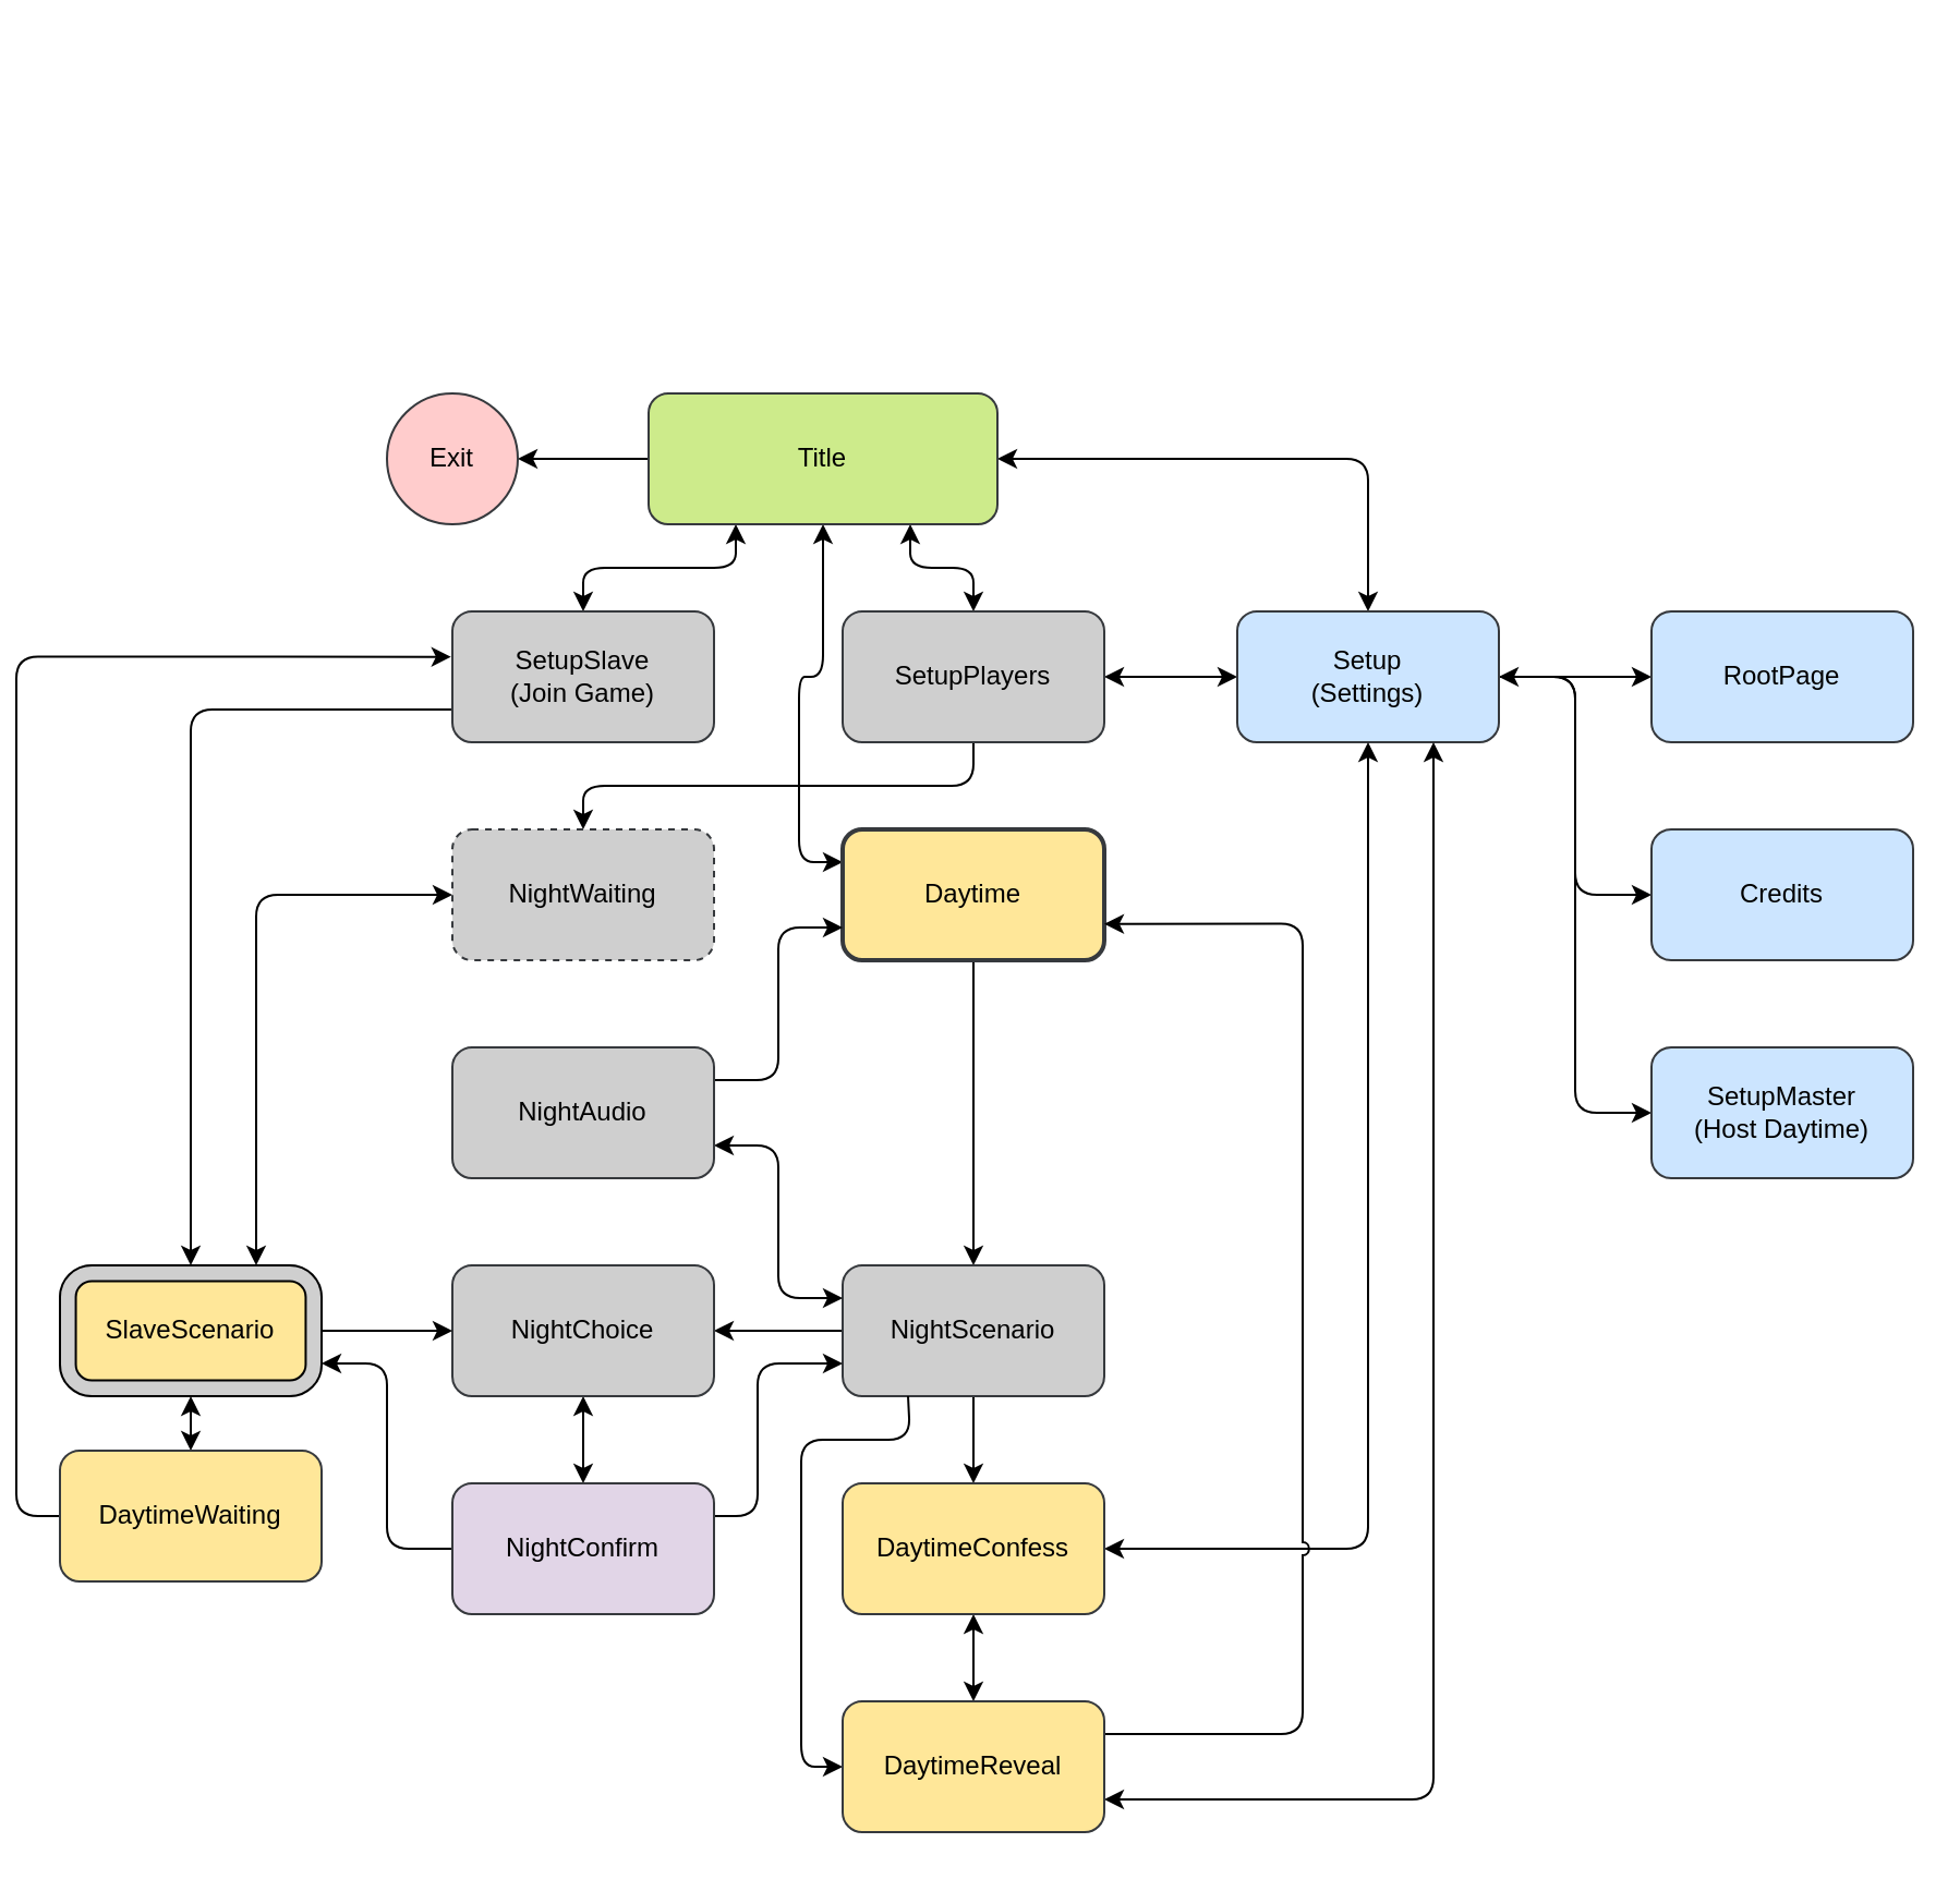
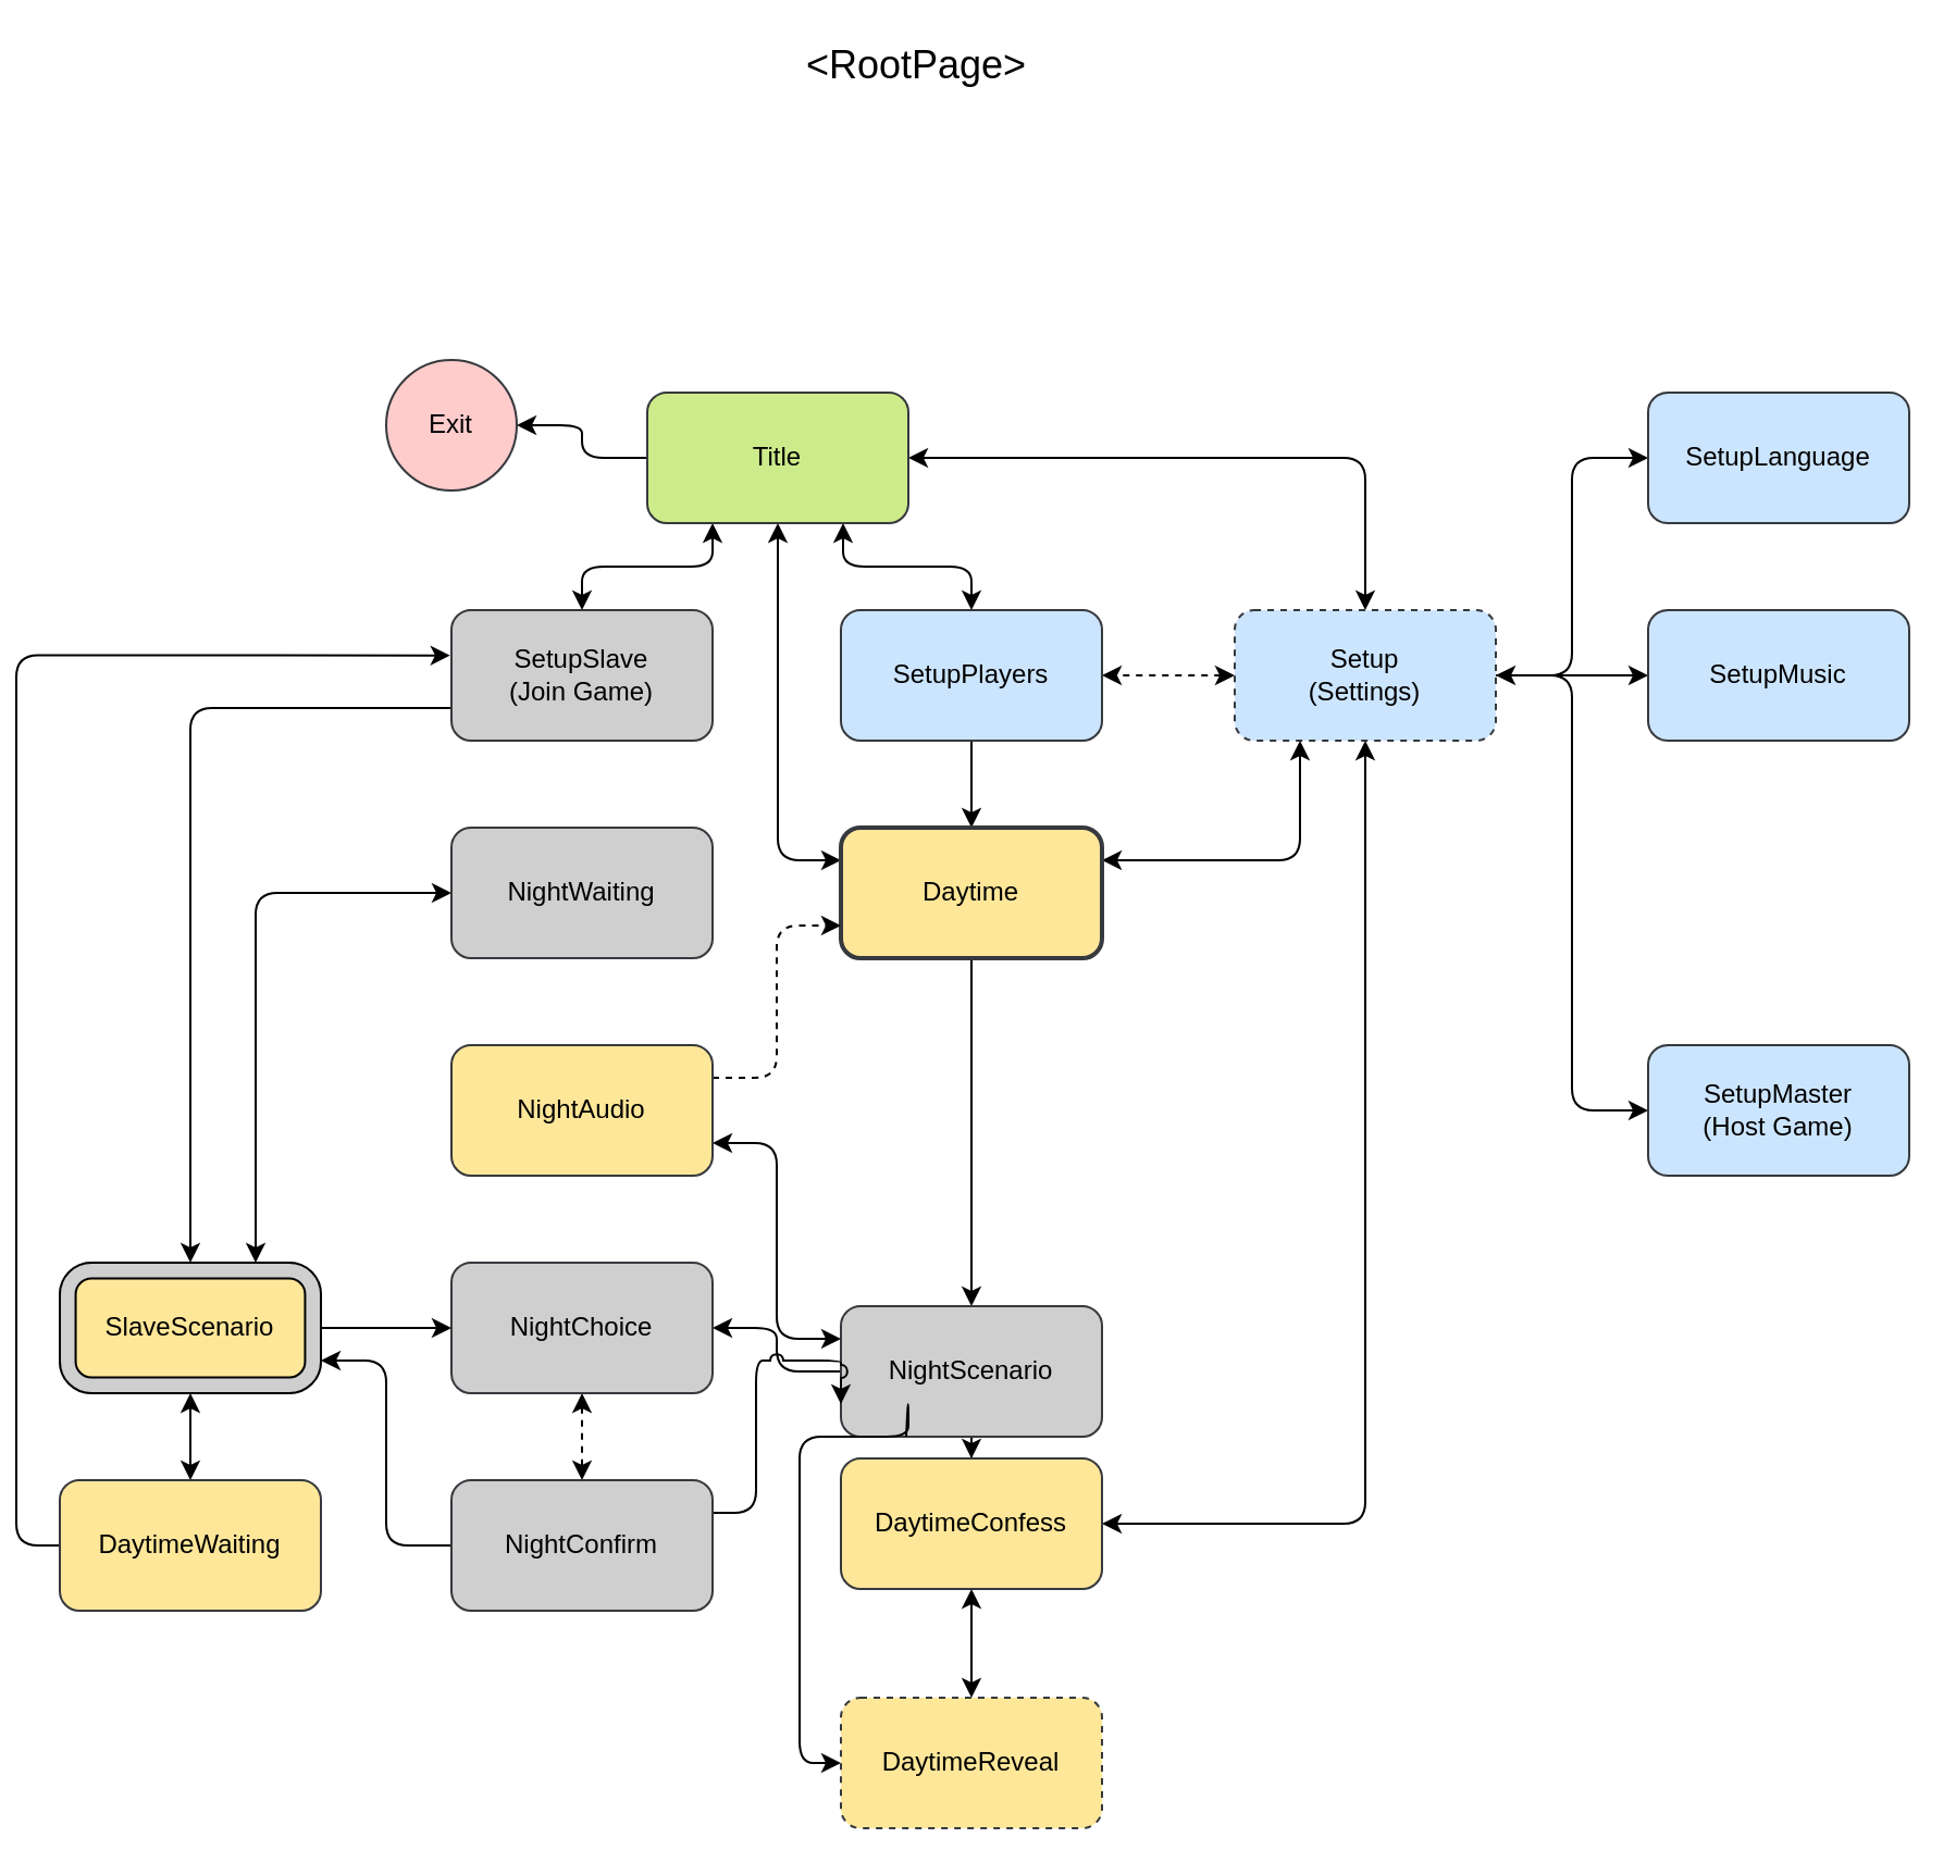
+ <mxCell id="24" value="&amp;lt;RootPage&amp;gt;" style="text;html=1;strokeColor=none;fillColor=none;align=center;verticalAlign=middle;whiteSpace=wrap;fontSize=18;rounded=1;" parent="1" vertex="1"><mxGeometry x="394" y="20" width="40" height="20" as="geometry" /></mxCell>
- <mxCell id="14" value="Exit" style="ellipse;whiteSpace=wrap;html=1;fillColor=#ffcccc;strokeColor=#36393d;rounded=1;" parent="1" vertex="1"><mxGeometry x="170" y="180" width="60" height="60" as="geometry" /></mxCell>
+ <mxCell id="14" value="Exit" style="ellipse;whiteSpace=wrap;html=1;fillColor=#ffcccc;strokeColor=#36393d;rounded=1;" parent="1" vertex="1"><mxGeometry x="170" y="165" width="60" height="60" as="geometry" /></mxCell>
- <mxCell id="7" value="Title" style="whiteSpace=wrap;html=1;fillColor=#cdeb8b;strokeColor=#36393d;rounded=1;" parent="1" vertex="1"><mxGeometry x="290" y="180" width="160" height="60" as="geometry" /></mxCell>
+ <mxCell id="7" value="Title" style="whiteSpace=wrap;html=1;fillColor=#cdeb8b;strokeColor=#36393d;rounded=1;" parent="1" vertex="1"><mxGeometry x="290" y="180" width="120" height="60" as="geometry" /></mxCell>
+ <mxCell id="17" value="SetupLanguage" style="whiteSpace=wrap;html=1;fillColor=#cce5ff;strokeColor=#36393d;rounded=1;" parent="1" vertex="1"><mxGeometry x="750" y="180" width="120" height="60" as="geometry" /></mxCell>
+ <mxCell id="9" style="edgeStyle=orthogonalEdgeStyle;orthogonalLoop=1;jettySize=auto;html=1;entryX=0;entryY=0.5;entryDx=0;entryDy=0;" parent="1" source="13" target="17" edge="1"><mxGeometry relative="1" as="geometry" /></mxCell>
- <mxCell id="16" value="SetupPlayers" style="whiteSpace=wrap;html=1;fillColor=#cfcfcf;strokeColor=#36393d;rounded=1;" parent="1" vertex="1"><mxGeometry x="379" y="280" width="120" height="60" as="geometry" /></mxCell>
+ <mxCell id="16" value="SetupPlayers" style="whiteSpace=wrap;html=1;fillColor=#cce5ff;strokeColor=#36393d;rounded=1;" parent="1" vertex="1"><mxGeometry x="379" y="280" width="120" height="60" as="geometry" /></mxCell>
- <mxCell id="8" value="" style="edgeStyle=orthogonalEdgeStyle;orthogonalLoop=1;jettySize=auto;html=1;entryX=1;entryY=0.5;entryDx=0;entryDy=0;exitX=0;exitY=0.5;exitDx=0;exitDy=0;startArrow=classic;startFill=1;" parent="1" source="13" target="16" edge="1"><mxGeometry relative="1" as="geometry" /></mxCell>
+ <mxCell id="8" value="" style="edgeStyle=orthogonalEdgeStyle;orthogonalLoop=1;jettySize=auto;html=1;entryX=1;entryY=0.5;entryDx=0;entryDy=0;exitX=0;exitY=0.5;exitDx=0;exitDy=0;startArrow=classic;startFill=1;dashed=1;" parent="1" source="13" target="16" edge="1"><mxGeometry relative="1" as="geometry" /></mxCell>
- <mxCell id="13" value="Setup&lt;br&gt;(Settings)" style="whiteSpace=wrap;html=1;fillColor=#cce5ff;strokeColor=#36393d;rounded=1;" parent="1" vertex="1"><mxGeometry x="560" y="280" width="120" height="60" as="geometry" /></mxCell>
+ <mxCell id="13" value="Setup&lt;br&gt;(Settings)" style="whiteSpace=wrap;html=1;fillColor=#cce5ff;strokeColor=#36393d;rounded=1;dashed=1;" parent="1" vertex="1"><mxGeometry x="560" y="280" width="120" height="60" as="geometry" /></mxCell>
- <mxCell id="18" value="RootPage" style="whiteSpace=wrap;html=1;fillColor=#cce5ff;strokeColor=#36393d;rounded=1;" parent="1" vertex="1"><mxGeometry x="750" y="280" width="120" height="60" as="geometry" /></mxCell>
+ <mxCell id="18" value="SetupMusic" style="whiteSpace=wrap;html=1;fillColor=#cce5ff;strokeColor=#36393d;rounded=1;" parent="1" vertex="1"><mxGeometry x="750" y="280" width="120" height="60" as="geometry" /></mxCell>
- <mxCell id="15" style="orthogonalLoop=1;jettySize=auto;html=1;exitX=0.5;exitY=1;exitDx=0;exitDy=0;edgeStyle=orthogonalEdgeStyle;" parent="1" source="16" target="51" edge="1"><mxGeometry relative="1" as="geometry"><mxPoint x="430" y="360" as="sourcePoint" /></mxGeometry></mxCell>
+ <mxCell id="15" style="orthogonalLoop=1;jettySize=auto;html=1;entryX=0.5;entryY=0;entryDx=0;entryDy=0;exitX=0.5;exitY=1;exitDx=0;exitDy=0;edgeStyle=orthogonalEdgeStyle;" parent="1" source="16" target="23" edge="1"><mxGeometry relative="1" as="geometry"><mxPoint x="430" y="360" as="sourcePoint" /></mxGeometry></mxCell>
+ <mxCell id="21" style="edgeStyle=orthogonalEdgeStyle;orthogonalLoop=1;jettySize=auto;html=1;entryX=0.25;entryY=1;entryDx=0;entryDy=0;startArrow=classic;startFill=1;exitX=1;exitY=0.25;exitDx=0;exitDy=0;" parent="1" source="23" target="13" edge="1"><mxGeometry relative="1" as="geometry" /></mxCell>
- <mxCell id="51" value="NightWaiting" style="whiteSpace=wrap;html=1;strokeColor=#36393d;fillColor=#CFCFCF;rounded=1;dashed=1;" parent="1" vertex="1"><mxGeometry x="200" y="380" width="120" height="60" as="geometry" /></mxCell>
+ <mxCell id="51" value="NightWaiting" style="whiteSpace=wrap;html=1;strokeColor=#36393d;fillColor=#CFCFCF;rounded=1;" parent="1" vertex="1"><mxGeometry x="200" y="380" width="120" height="60" as="geometry" /></mxCell>
- <mxCell id="11" style="edgeStyle=orthogonalEdgeStyle;orthogonalLoop=1;jettySize=auto;html=1;entryX=0;entryY=0.5;entryDx=0;entryDy=0;" parent="1" source="13" target="19" edge="1"><mxGeometry relative="1" as="geometry" /></mxCell>
- <mxCell id="19" value="Credits" style="whiteSpace=wrap;html=1;fillColor=#cce5ff;strokeColor=#36393d;rounded=1;" parent="1" vertex="1"><mxGeometry x="750" y="380" width="120" height="60" as="geometry" /></mxCell>
- <mxCell id="29" style="edgeStyle=orthogonalEdgeStyle;orthogonalLoop=1;jettySize=auto;html=1;exitX=1;exitY=0.25;exitDx=0;exitDy=0;entryX=0;entryY=0.75;entryDx=0;entryDy=0;startArrow=none;startFill=0;" parent="1" source="31" target="23" edge="1"><mxGeometry relative="1" as="geometry" /></mxCell>
+ <mxCell id="29" style="edgeStyle=orthogonalEdgeStyle;orthogonalLoop=1;jettySize=auto;html=1;exitX=1;exitY=0.25;exitDx=0;exitDy=0;entryX=0;entryY=0.75;entryDx=0;entryDy=0;startArrow=none;startFill=0;dashed=1;" parent="1" source="31" target="23" edge="1"><mxGeometry relative="1" as="geometry" /></mxCell>
- <mxCell id="31" value="NightAudio" style="whiteSpace=wrap;html=1;strokeColor=#36393d;fillColor=#CFCFCF;rounded=1;" parent="1" vertex="1"><mxGeometry x="200" y="480" width="120" height="60" as="geometry" /></mxCell>
+ <mxCell id="31" value="NightAudio" style="whiteSpace=wrap;html=1;strokeColor=#36393d;fillColor=#ffe799;rounded=1;" parent="1" vertex="1"><mxGeometry x="200" y="480" width="120" height="60" as="geometry" /></mxCell>
- <mxCell id="20" value="SetupMaster&lt;br&gt;(Host Daytime)" style="whiteSpace=wrap;html=1;fillColor=#cce5ff;strokeColor=#36393d;rounded=1;" parent="1" vertex="1"><mxGeometry x="750" y="480" width="120" height="60" as="geometry" /></mxCell>
+ <mxCell id="20" value="SetupMaster&lt;br&gt;(Host Game)" style="whiteSpace=wrap;html=1;fillColor=#cce5ff;strokeColor=#36393d;rounded=1;" parent="1" vertex="1"><mxGeometry x="750" y="480" width="120" height="60" as="geometry" /></mxCell>
- <mxCell id="27" value="NightScenario" style="whiteSpace=wrap;html=1;strokeColor=#36393d;fillColor=#CFCFCF;perimeterSpacing=0;rounded=1;" parent="1" vertex="1"><mxGeometry x="379" y="580" width="120" height="60" as="geometry" /></mxCell>
+ <mxCell id="27" value="NightScenario" style="whiteSpace=wrap;html=1;strokeColor=#36393d;fillColor=#CFCFCF;perimeterSpacing=0;rounded=1;" parent="1" vertex="1"><mxGeometry x="379" y="600" width="120" height="60" as="geometry" /></mxCell>
- <mxCell id="38" style="edgeStyle=orthogonalEdgeStyle;comic=0;jumpStyle=arc;orthogonalLoop=1;jettySize=auto;html=1;entryX=1;entryY=0.722;entryDx=0;entryDy=0;entryPerimeter=0;exitX=1;exitY=0.25;exitDx=0;exitDy=0;" parent="1" source="39" target="23" edge="1"><mxGeometry relative="1" as="geometry"><mxPoint x="520" y="420" as="targetPoint" /><mxPoint x="560" y="800" as="sourcePoint" /><Array as="points"><mxPoint x="590" y="795" /><mxPoint x="590" y="423" /></Array></mxGeometry></mxCell>
- <mxCell id="37" style="edgeStyle=orthogonalEdgeStyle;orthogonalLoop=1;jettySize=auto;html=1;entryX=0.75;entryY=1;entryDx=0;entryDy=0;startArrow=classic;startFill=1;exitX=1;exitY=0.75;exitDx=0;exitDy=0;" parent="1" source="39" target="13" edge="1"><mxGeometry relative="1" as="geometry" /></mxCell>
- <mxCell id="32" value="" style="edgeStyle=orthogonalEdgeStyle;orthogonalLoop=1;jettySize=auto;html=1;startArrow=classic;startFill=1;" parent="1" source="33" target="45" edge="1"><mxGeometry relative="1" as="geometry" /></mxCell>
+ <mxCell id="32" value="" style="edgeStyle=orthogonalEdgeStyle;orthogonalLoop=1;jettySize=auto;html=1;startArrow=classic;startFill=1;dashed=1;" parent="1" source="33" target="45" edge="1"><mxGeometry relative="1" as="geometry" /></mxCell>
- <mxCell id="49" value="DaytimeWaiting" style="whiteSpace=wrap;html=1;strokeColor=#36393d;fillColor=#FFE799;rounded=1;" parent="1" vertex="1"><mxGeometry x="20" y="665" width="120" height="60" as="geometry" /></mxCell>
+ <mxCell id="49" value="DaytimeWaiting" style="whiteSpace=wrap;html=1;strokeColor=#36393d;fillColor=#FFE799;rounded=1;" parent="1" vertex="1"><mxGeometry x="20" y="680" width="120" height="60" as="geometry" /></mxCell>
- <mxCell id="45" value="NightConfirm" style="whiteSpace=wrap;html=1;strokeColor=#36393d;fillColor=#e1d5e7;rounded=1;" parent="1" vertex="1"><mxGeometry x="200" y="680" width="120" height="60" as="geometry" /></mxCell>
+ <mxCell id="45" value="NightConfirm" style="whiteSpace=wrap;html=1;strokeColor=#36393d;fillColor=#CFCFCF;rounded=1;" parent="1" vertex="1"><mxGeometry x="200" y="680" width="120" height="60" as="geometry" /></mxCell>
- <mxCell id="36" value="DaytimeConfess" style="whiteSpace=wrap;html=1;strokeColor=#36393d;fillColor=#FFE799;rounded=1;" parent="1" vertex="1"><mxGeometry x="379" y="680" width="120" height="60" as="geometry" /></mxCell>
+ <mxCell id="36" value="DaytimeConfess" style="whiteSpace=wrap;html=1;strokeColor=#36393d;fillColor=#FFE799;rounded=1;" parent="1" vertex="1"><mxGeometry x="379" y="670" width="120" height="60" as="geometry" /></mxCell>
- <mxCell id="39" value="DaytimeReveal" style="whiteSpace=wrap;html=1;strokeColor=#36393d;fillColor=#FFE799;rounded=1;" parent="1" vertex="1"><mxGeometry x="379" y="780" width="120" height="60" as="geometry" /></mxCell>
+ <mxCell id="39" value="DaytimeReveal" style="whiteSpace=wrap;html=1;strokeColor=#36393d;fillColor=#FFE799;rounded=1;dashed=1;" parent="1" vertex="1"><mxGeometry x="379" y="780" width="120" height="60" as="geometry" /></mxCell>
